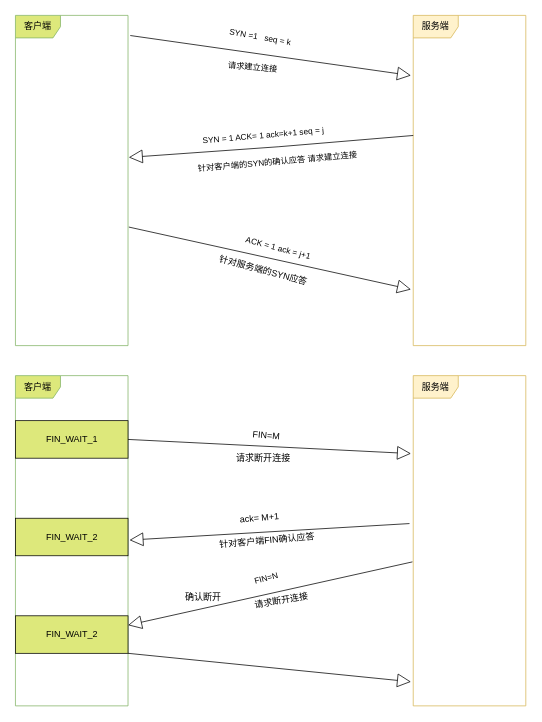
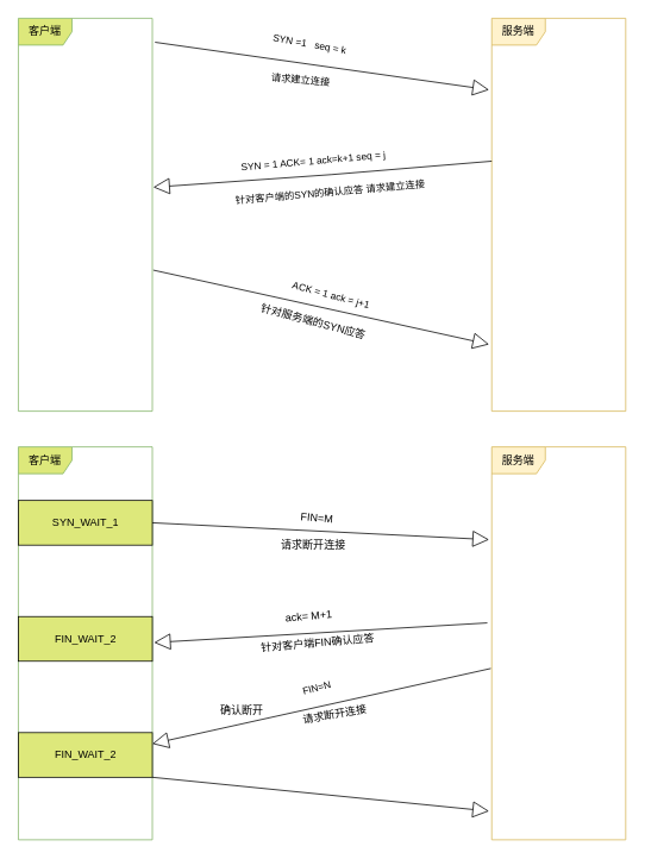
- <mxCell id="26" value="FIN_WAIT_1" style="html=1;fillColor=#DDE87B;" parent="1" vertex="1"><mxGeometry x="20" y="560" width="150" height="50" as="geometry" /></mxCell>
+ <mxCell id="26" value="SYN_WAIT_1" style="html=1;fillColor=#DDE87B;" parent="1" vertex="1"><mxGeometry x="20" y="560" width="150" height="50" as="geometry" /></mxCell>
